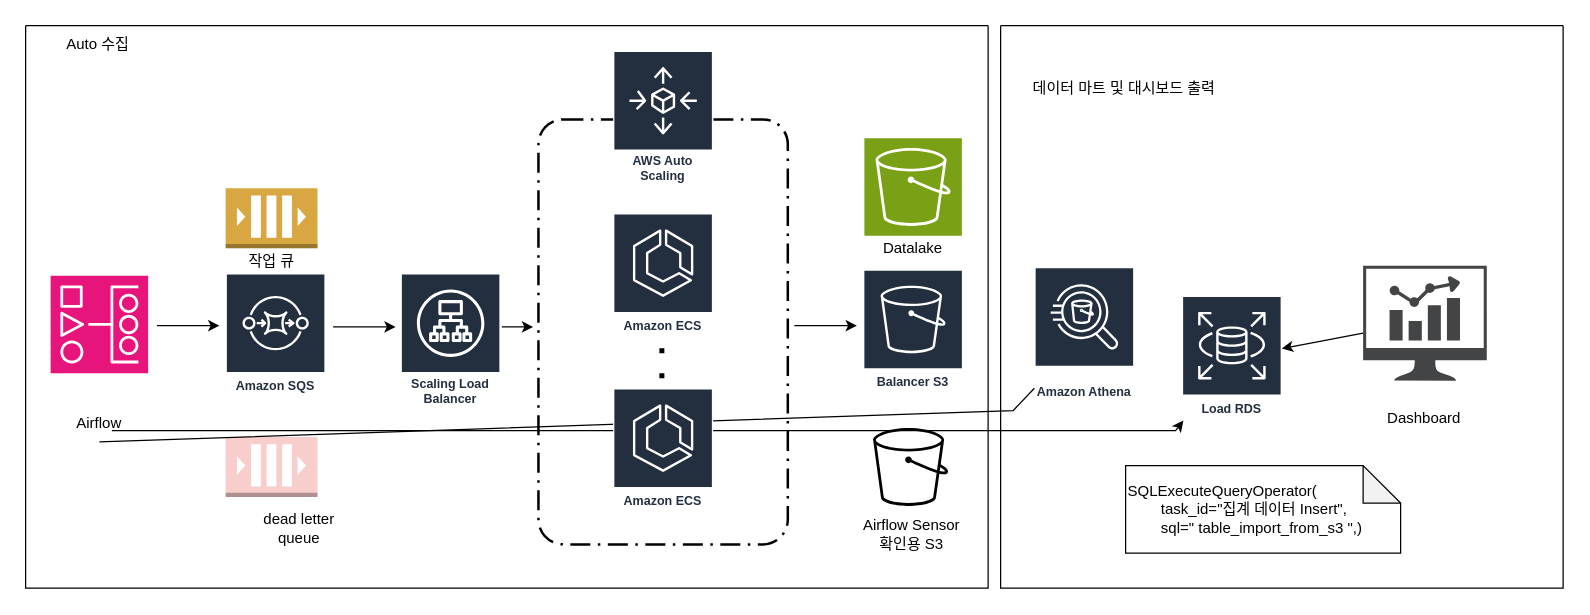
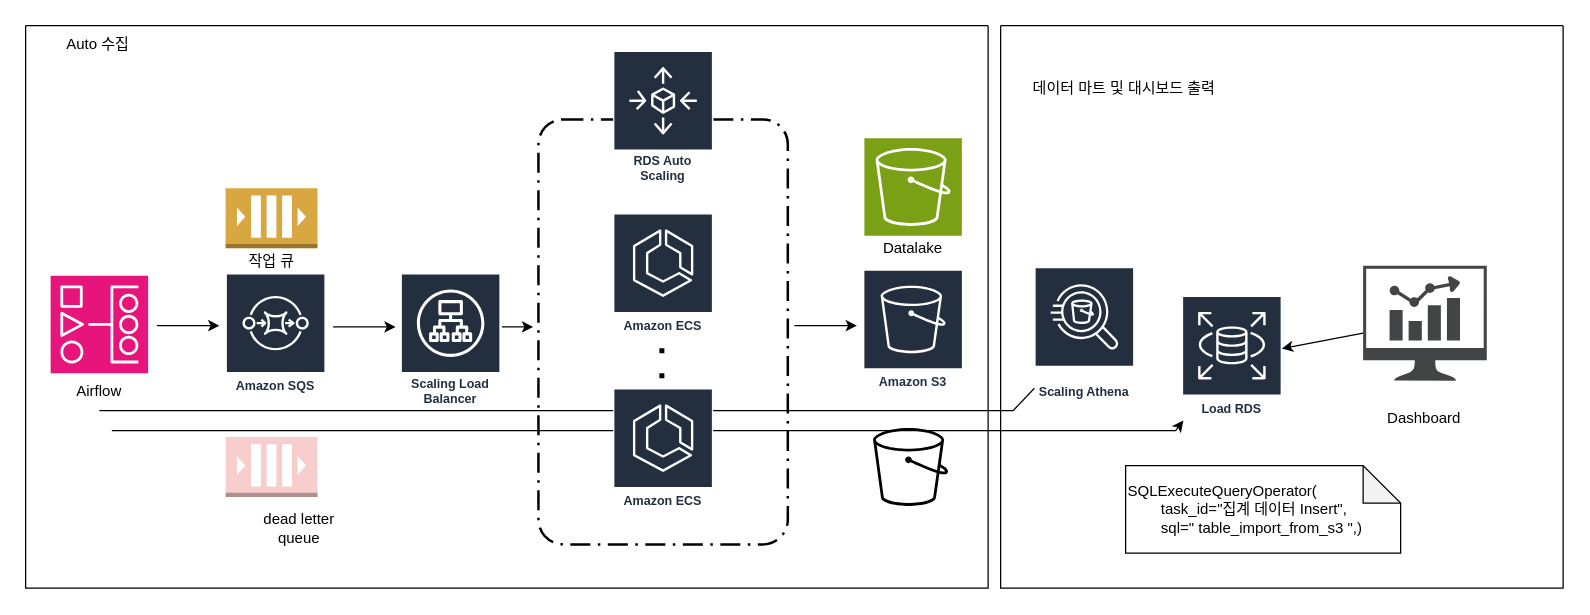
- <mxCell id="7" value="AWS Auto Scaling" style="sketch=0;outlineConnect=0;fontColor=#232F3E;gradientColor=none;strokeColor=#ffffff;fillColor=#232F3E;dashed=0;verticalLabelPosition=middle;verticalAlign=bottom;align=center;html=1;whiteSpace=wrap;fontSize=10;fontStyle=1;spacing=3;shape=mxgraph.aws4.productIcon;prIcon=mxgraph.aws4.autoscaling;" vertex="1" parent="1"><mxGeometry x="490" y="40" width="80" height="110" as="geometry" /></mxCell>
+ <mxCell id="7" value="RDS Auto Scaling" style="sketch=0;outlineConnect=0;fontColor=#232F3E;gradientColor=none;strokeColor=#ffffff;fillColor=#232F3E;dashed=0;verticalLabelPosition=middle;verticalAlign=bottom;align=center;html=1;whiteSpace=wrap;fontSize=10;fontStyle=1;spacing=3;shape=mxgraph.aws4.productIcon;prIcon=mxgraph.aws4.autoscaling;" vertex="1" parent="1"><mxGeometry x="490" y="40" width="80" height="110" as="geometry" /></mxCell>
- <mxCell id="10" value="Balancer S3" style="sketch=0;outlineConnect=0;fontColor=#232F3E;gradientColor=none;strokeColor=#ffffff;fillColor=#232F3E;dashed=0;verticalLabelPosition=middle;verticalAlign=bottom;align=center;html=1;whiteSpace=wrap;fontSize=10;fontStyle=1;spacing=3;shape=mxgraph.aws4.productIcon;prIcon=mxgraph.aws4.s3;" vertex="1" parent="1"><mxGeometry x="690" y="215" width="80" height="100" as="geometry" /></mxCell>
+ <mxCell id="10" value="Amazon S3" style="sketch=0;outlineConnect=0;fontColor=#232F3E;gradientColor=none;strokeColor=#ffffff;fillColor=#232F3E;dashed=0;verticalLabelPosition=middle;verticalAlign=bottom;align=center;html=1;whiteSpace=wrap;fontSize=10;fontStyle=1;spacing=3;shape=mxgraph.aws4.productIcon;prIcon=mxgraph.aws4.s3;" vertex="1" parent="1"><mxGeometry x="690" y="215" width="80" height="100" as="geometry" /></mxCell>
- <mxCell id="11" value="Amazon Athena" style="sketch=0;outlineConnect=0;fontColor=#232F3E;gradientColor=none;strokeColor=#ffffff;fillColor=#232F3E;dashed=0;verticalLabelPosition=middle;verticalAlign=bottom;align=center;html=1;whiteSpace=wrap;fontSize=10;fontStyle=1;spacing=3;shape=mxgraph.aws4.productIcon;prIcon=mxgraph.aws4.athena;" vertex="1" parent="1"><mxGeometry x="827" y="213" width="80" height="110" as="geometry" /></mxCell>
+ <mxCell id="11" value="Scaling Athena" style="sketch=0;outlineConnect=0;fontColor=#232F3E;gradientColor=none;strokeColor=#ffffff;fillColor=#232F3E;dashed=0;verticalLabelPosition=middle;verticalAlign=bottom;align=center;html=1;whiteSpace=wrap;fontSize=10;fontStyle=1;spacing=3;shape=mxgraph.aws4.productIcon;prIcon=mxgraph.aws4.athena;" vertex="1" parent="1"><mxGeometry x="827" y="213" width="80" height="110" as="geometry" /></mxCell>
- <mxCell id="3" value="Airflow" style="text;html=1;align=center;verticalAlign=middle;whiteSpace=wrap;rounded=0;" vertex="1" parent="1"><mxGeometry x="49" y="323" width="60" height="30" as="geometry" /></mxCell>
+ <mxCell id="3" value="Airflow" style="text;html=1;align=center;verticalAlign=middle;whiteSpace=wrap;rounded=0;" vertex="1" parent="1"><mxGeometry x="49" y="298" width="60" height="30" as="geometry" /></mxCell>
- <mxCell id="23" value="Airflow Sensor 확인용 S3" style="text;html=1;align=center;verticalAlign=middle;whiteSpace=wrap;rounded=0;" vertex="1" parent="20"><mxGeometry x="669" y="392" width="80" height="30" as="geometry" /></mxCell>
